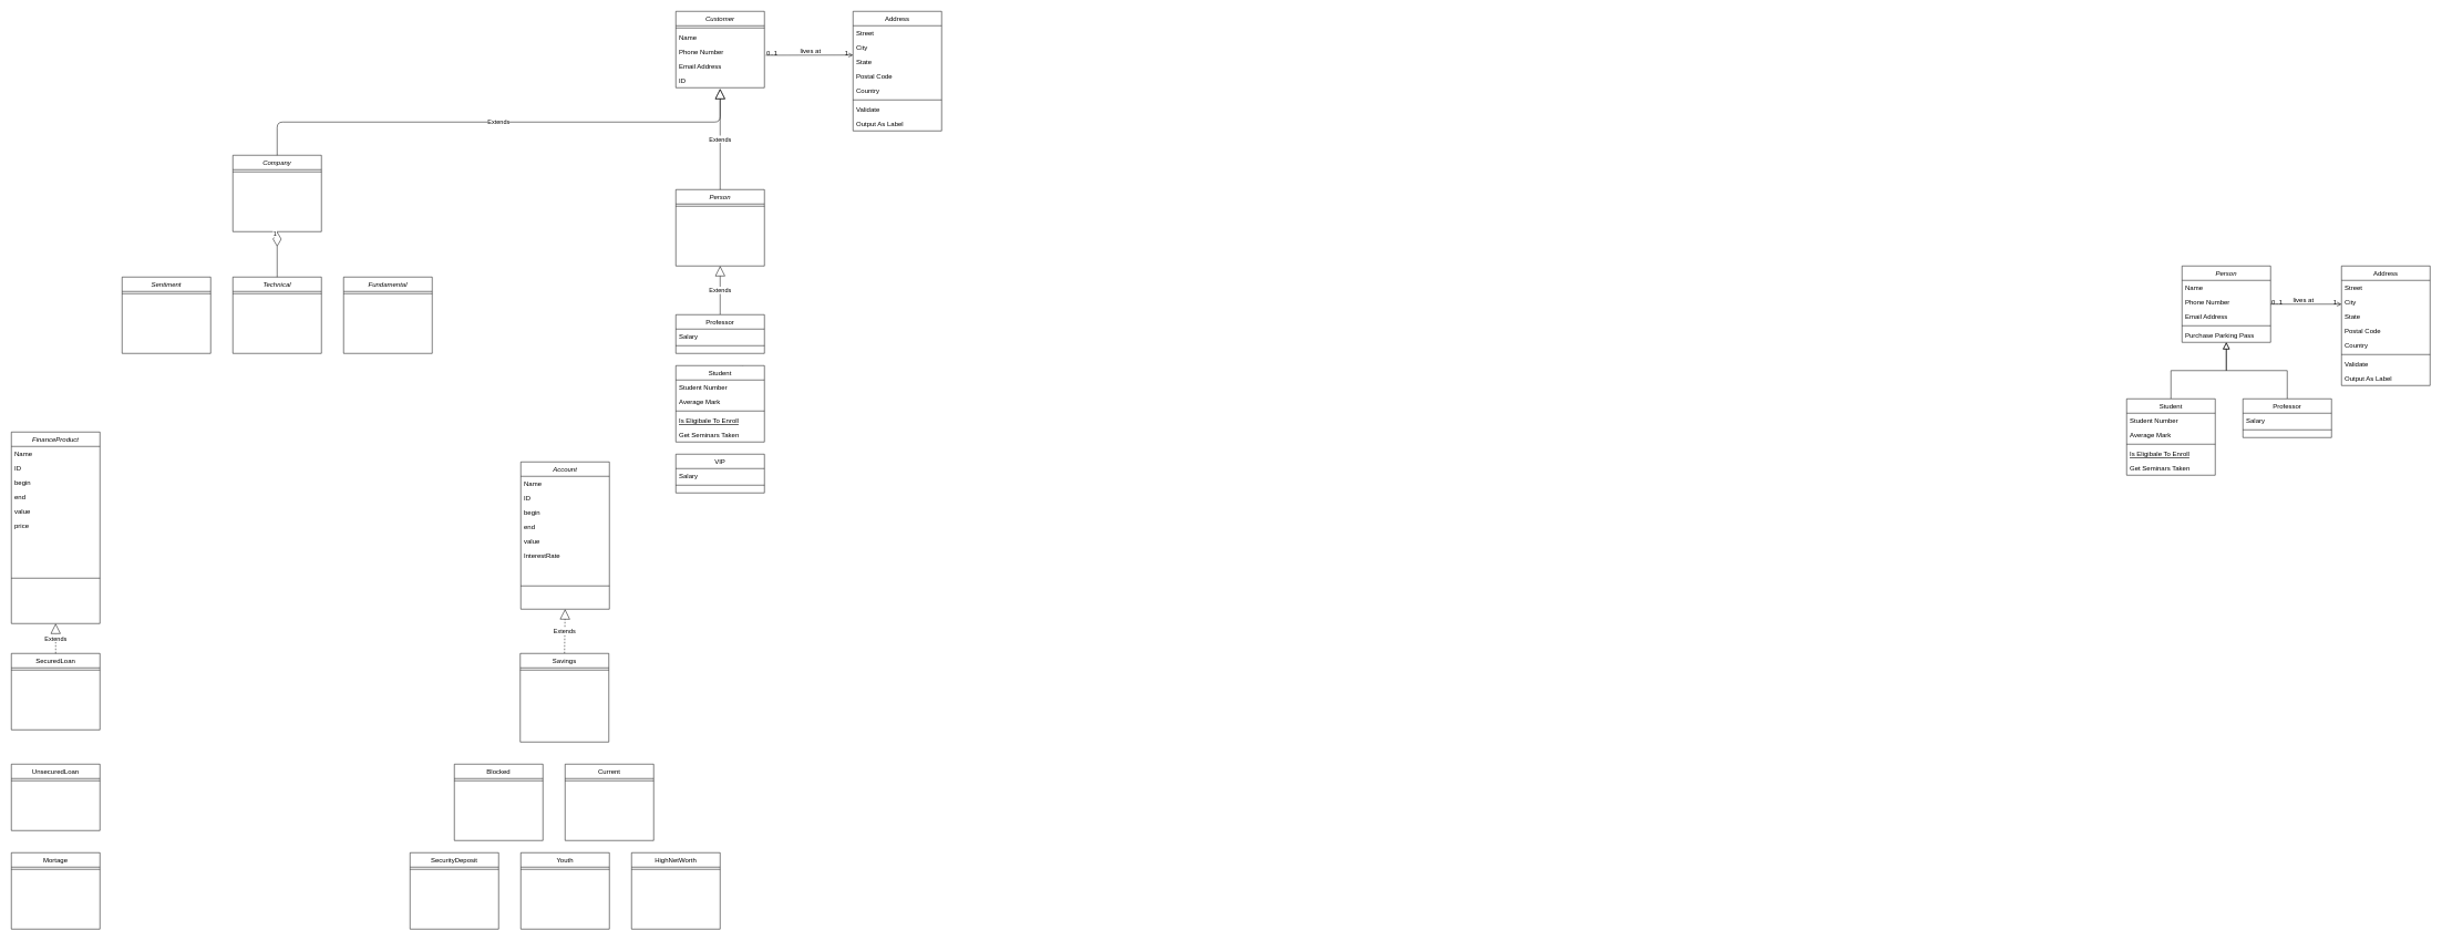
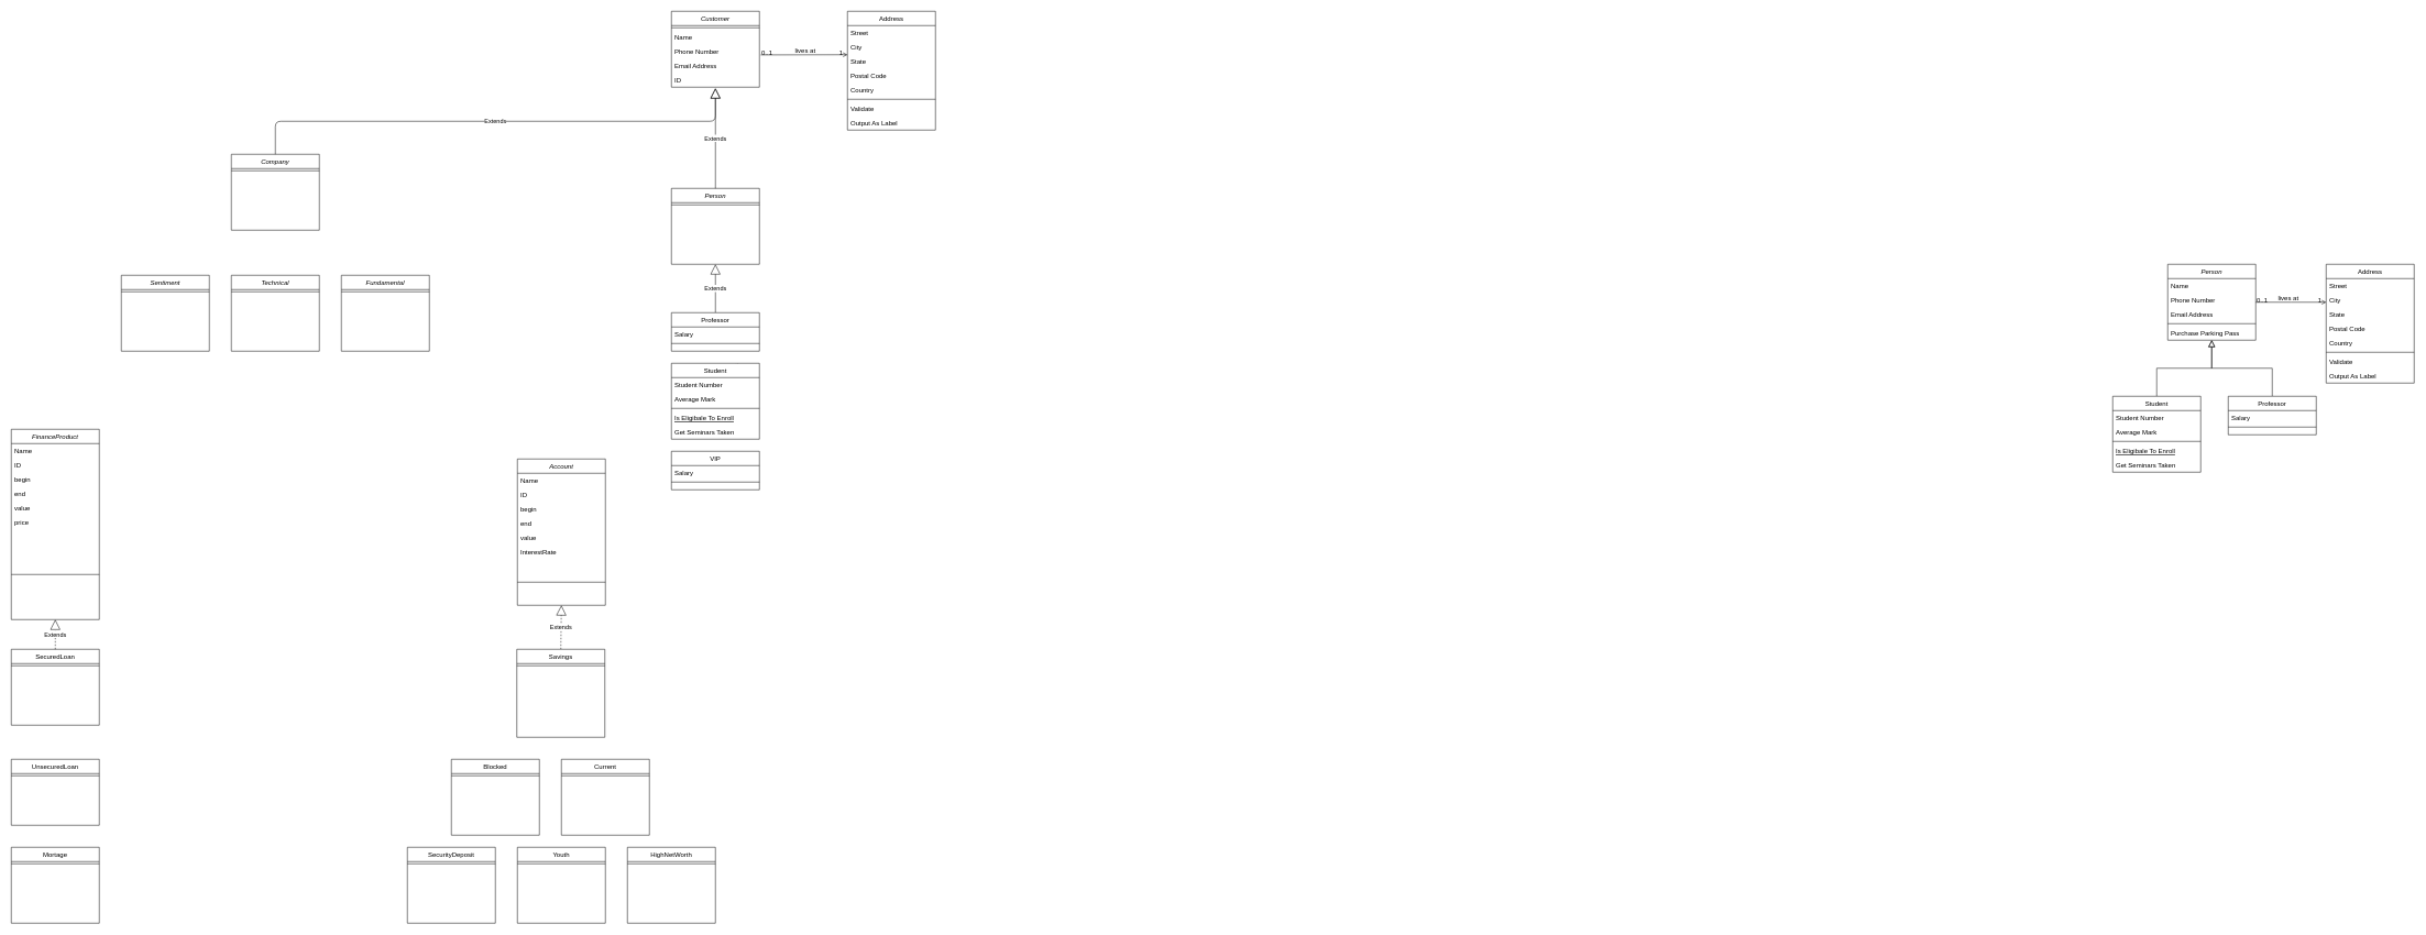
- <mxCell id="64" value="" style="endArrow=diamondThin;endFill=0;endSize=24;html=1;entryX=0.5;entryY=1;entryDx=0;entryDy=0;exitX=0.5;exitY=0;exitDx=0;exitDy=0;" parent="1" source="49" target="55" edge="1"><mxGeometry width="160" relative="1" as="geometry"><mxPoint x="320" y="960" as="sourcePoint" /><mxPoint x="870" y="960" as="targetPoint" /></mxGeometry></mxCell>
- <mxCell id="65" value="1" style="edgeLabel;html=1;align=center;verticalAlign=middle;resizable=0;points=[];" parent="64" vertex="1" connectable="0"><mxGeometry x="0.918" y="6" relative="1" as="geometry"><mxPoint x="1" as="offset" /></mxGeometry></mxCell>
